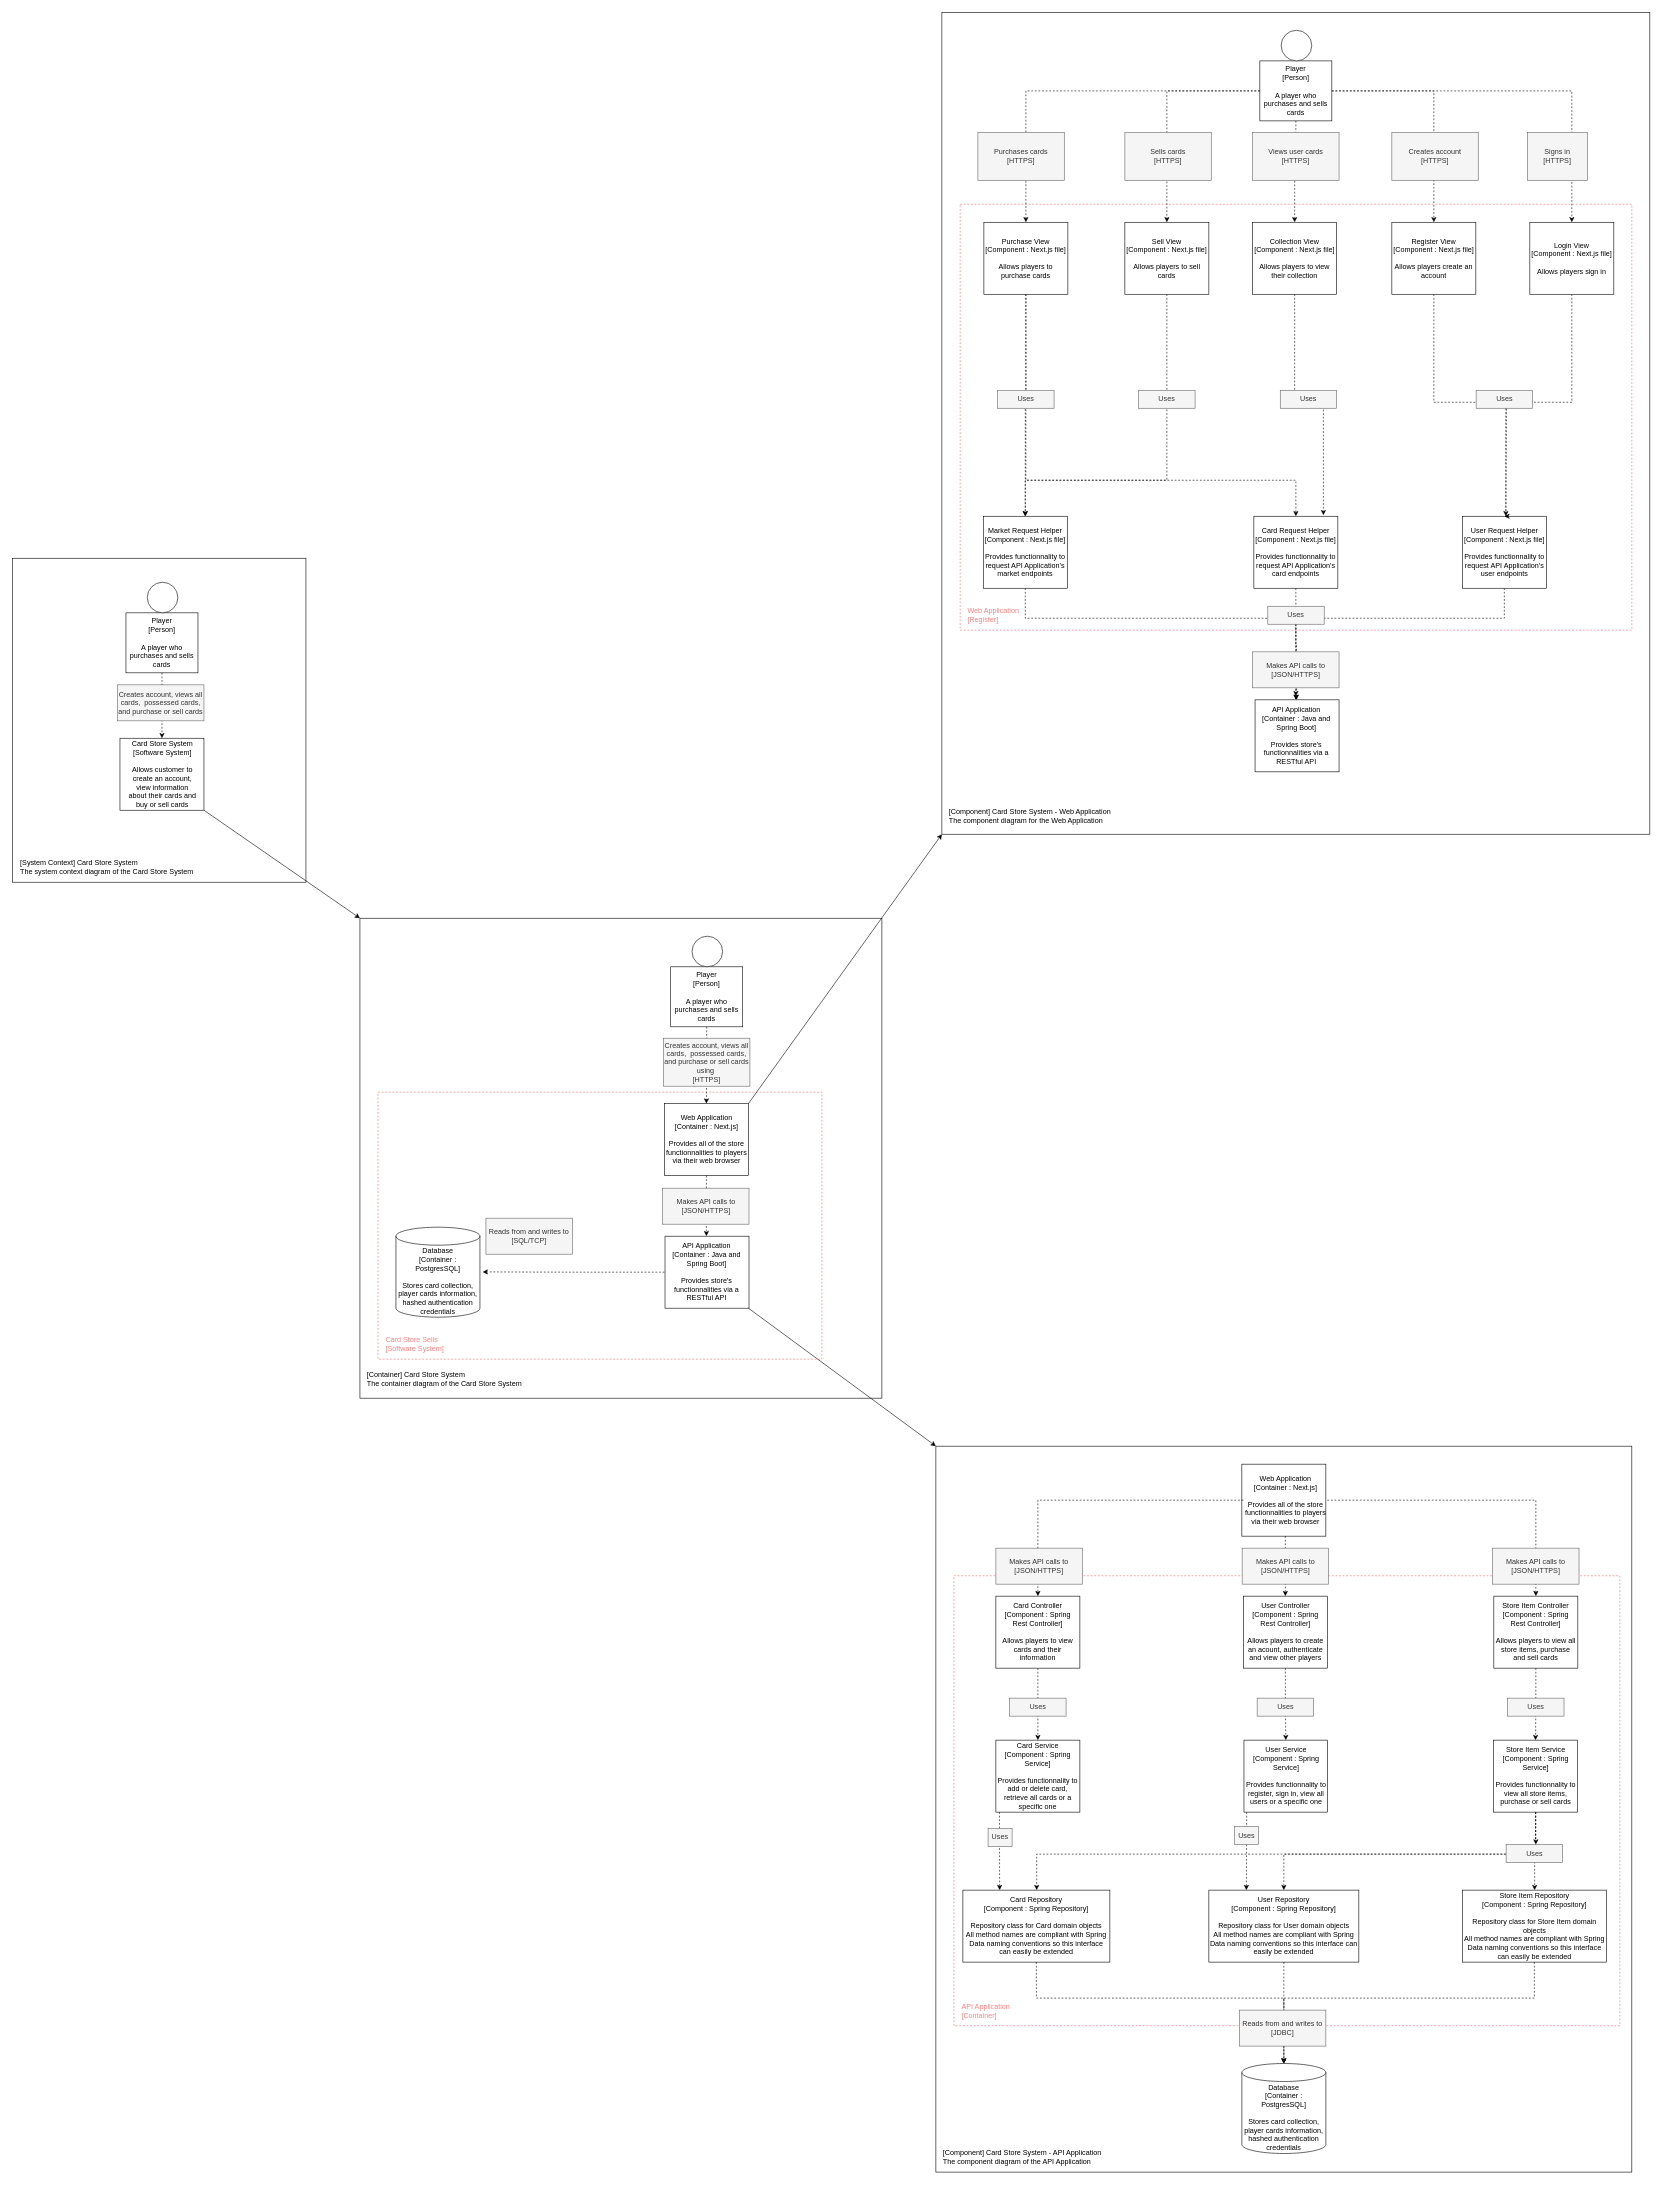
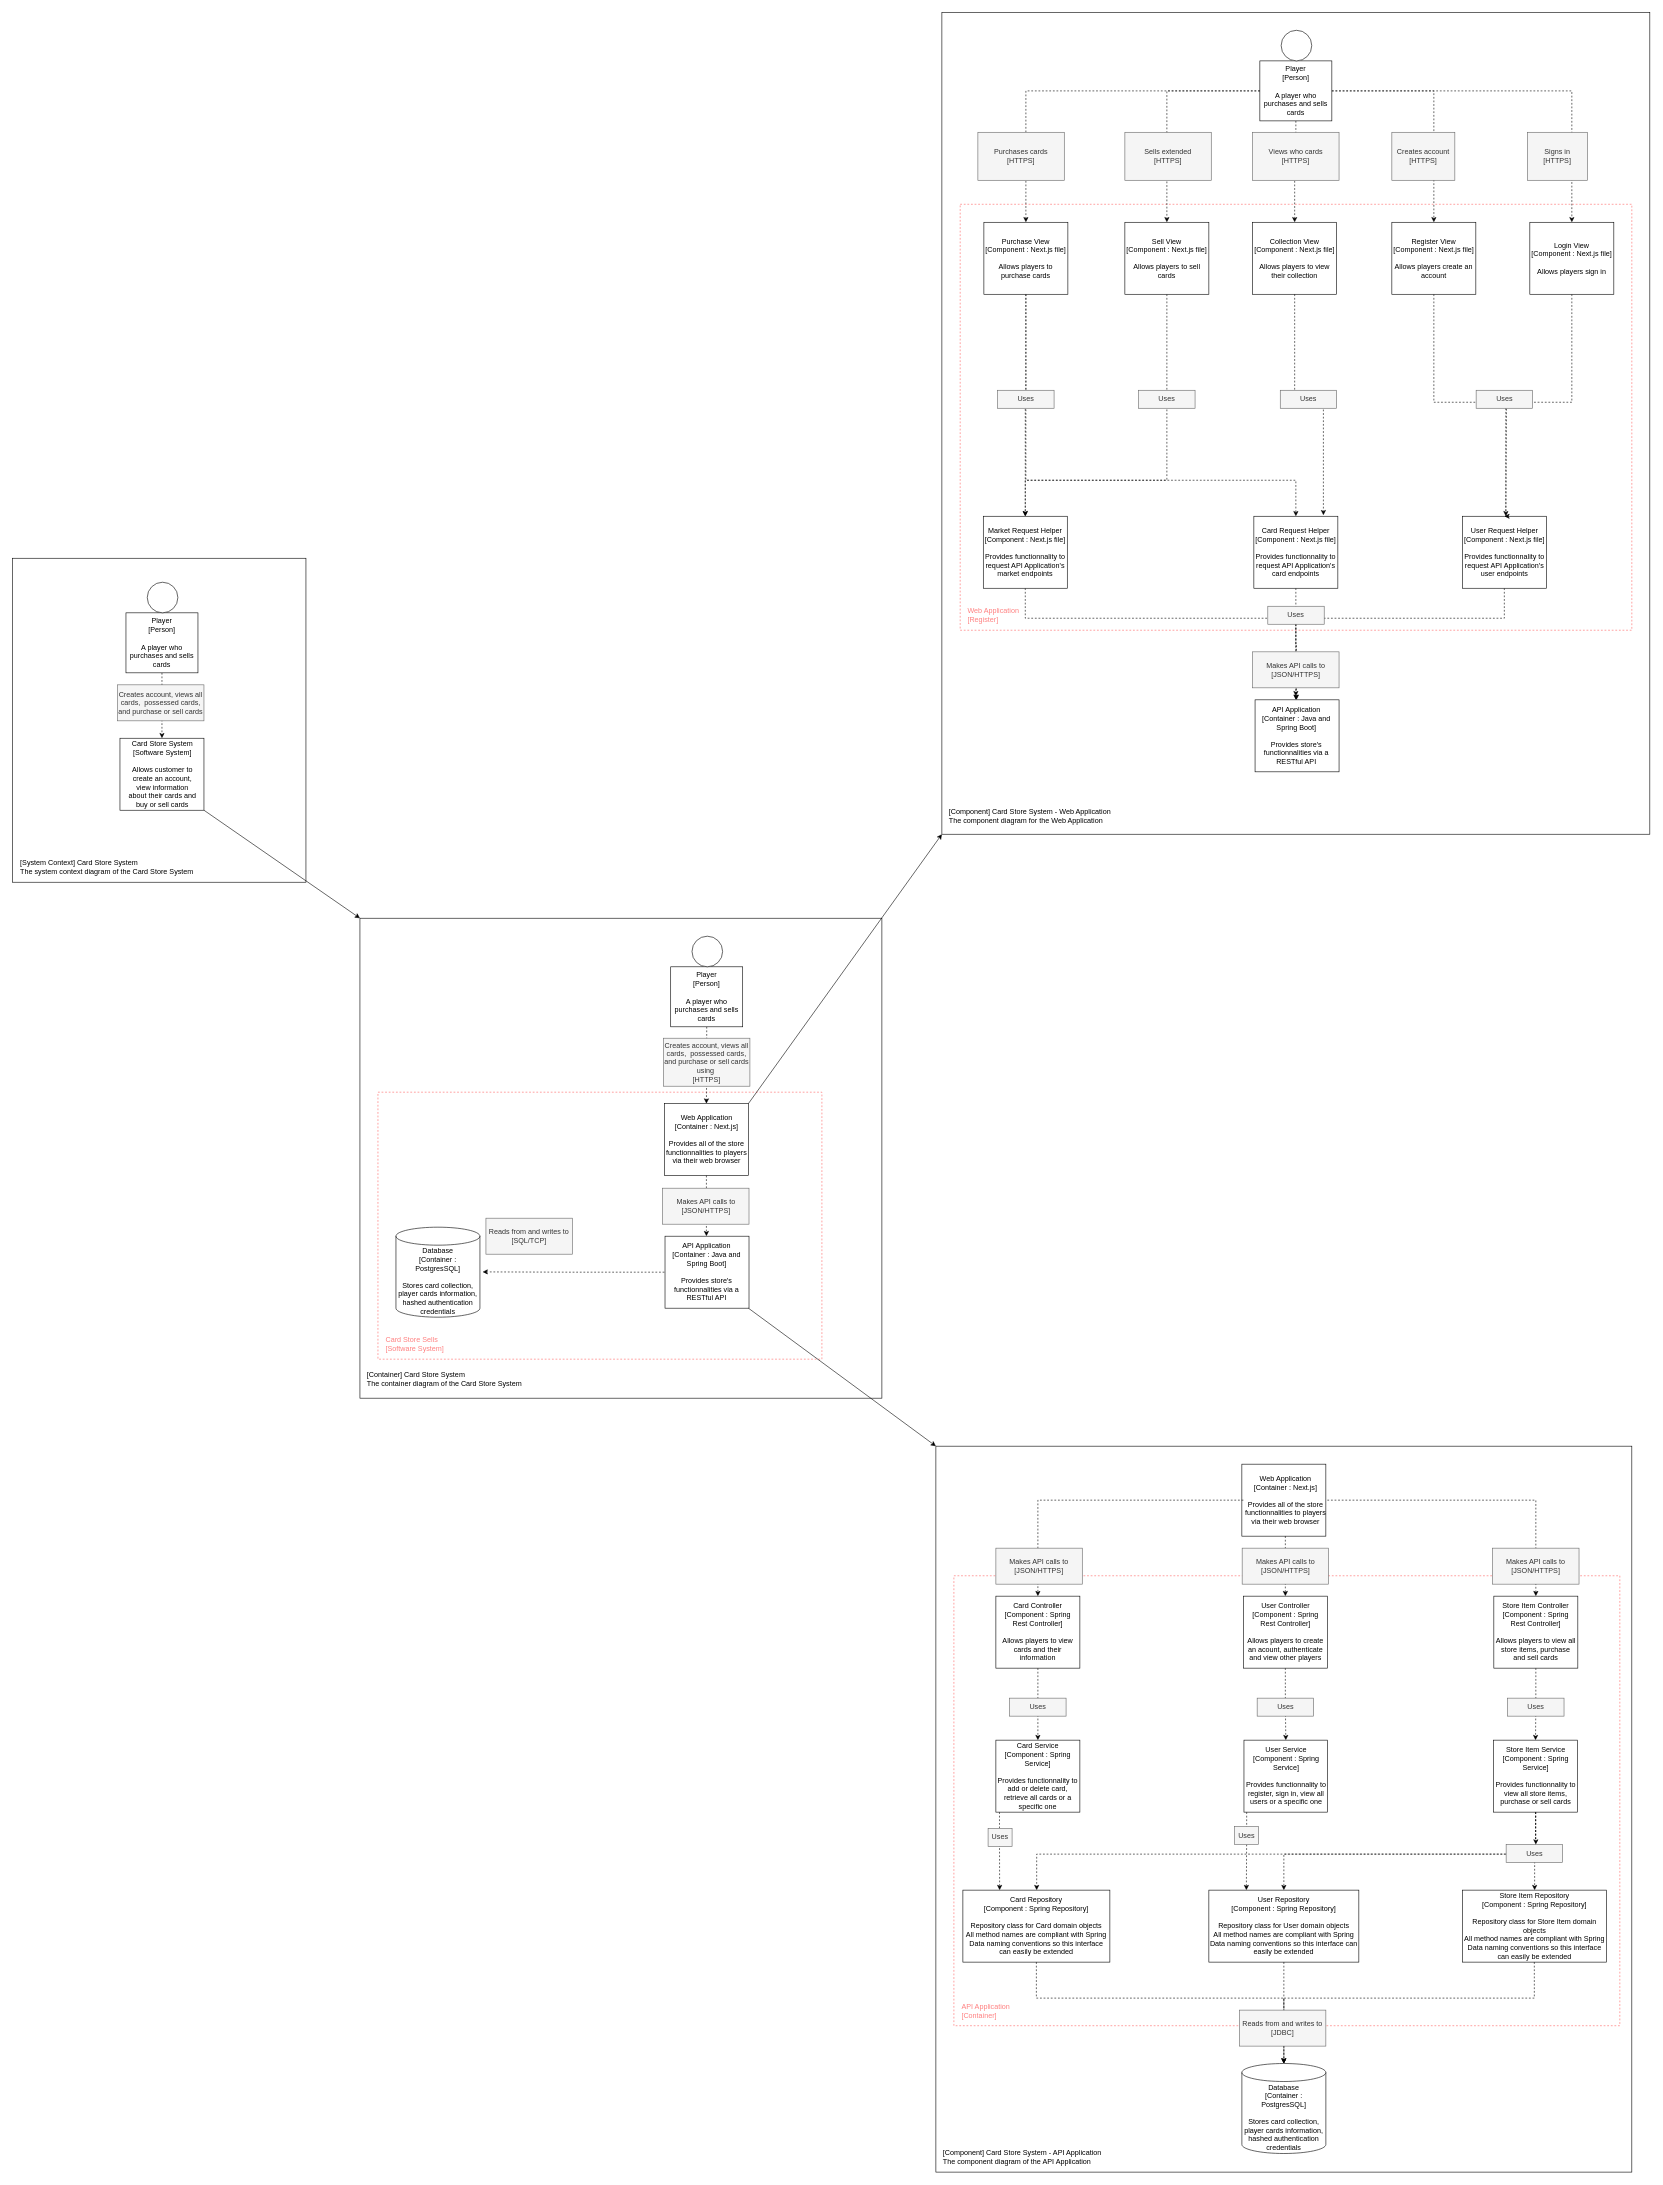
- <mxCell id="113" value="&lt;div&gt;Sells cards &lt;br&gt;&lt;/div&gt;&lt;div&gt;[HTTPS]&lt;br&gt;&lt;/div&gt;" style="text;html=1;align=center;verticalAlign=middle;whiteSpace=wrap;rounded=0;fillColor=#f5f5f5;fontColor=#333333;strokeColor=#666666;" vertex="1" parent="1"><mxGeometry x="1874" y="220" width="144" height="80" as="geometry" /></mxCell>
+ <mxCell id="113" value="&lt;div&gt;Sells extended &lt;br&gt;&lt;/div&gt;&lt;div&gt;[HTTPS]&lt;br&gt;&lt;/div&gt;" style="text;html=1;align=center;verticalAlign=middle;whiteSpace=wrap;rounded=0;fillColor=#f5f5f5;fontColor=#333333;strokeColor=#666666;" vertex="1" parent="1"><mxGeometry x="1874" y="220" width="144" height="80" as="geometry" /></mxCell>
- <mxCell id="86" value="&lt;div&gt;Views user cards&lt;/div&gt;&lt;div&gt;[HTTPS]&lt;br&gt;&lt;/div&gt;" style="text;html=1;align=center;verticalAlign=middle;whiteSpace=wrap;rounded=0;fillColor=#f5f5f5;fontColor=#333333;strokeColor=#666666;" vertex="1" parent="1"><mxGeometry x="2087" y="220" width="144" height="80" as="geometry" /></mxCell>
+ <mxCell id="86" value="&lt;div&gt;Views who cards&lt;/div&gt;&lt;div&gt;[HTTPS]&lt;br&gt;&lt;/div&gt;" style="text;html=1;align=center;verticalAlign=middle;whiteSpace=wrap;rounded=0;fillColor=#f5f5f5;fontColor=#333333;strokeColor=#666666;" vertex="1" parent="1"><mxGeometry x="2087" y="220" width="144" height="80" as="geometry" /></mxCell>
- <mxCell id="110" value="&lt;div&gt;&lt;div&gt;Creates account&lt;/div&gt;&lt;/div&gt;&lt;div&gt;[HTTPS]&lt;br&gt;&lt;/div&gt;" style="text;html=1;align=center;verticalAlign=middle;whiteSpace=wrap;rounded=0;fillColor=#f5f5f5;fontColor=#333333;strokeColor=#666666;" vertex="1" parent="1"><mxGeometry x="2319" y="220" width="144" height="80" as="geometry" /></mxCell>
+ <mxCell id="110" value="&lt;div&gt;&lt;div&gt;Creates account&lt;/div&gt;&lt;/div&gt;&lt;div&gt;[HTTPS]&lt;br&gt;&lt;/div&gt;" style="text;html=1;align=center;verticalAlign=middle;whiteSpace=wrap;rounded=0;fillColor=#f5f5f5;fontColor=#333333;strokeColor=#666666;" vertex="1" parent="1"><mxGeometry x="2319" y="220" width="105" height="80" as="geometry" /></mxCell>
